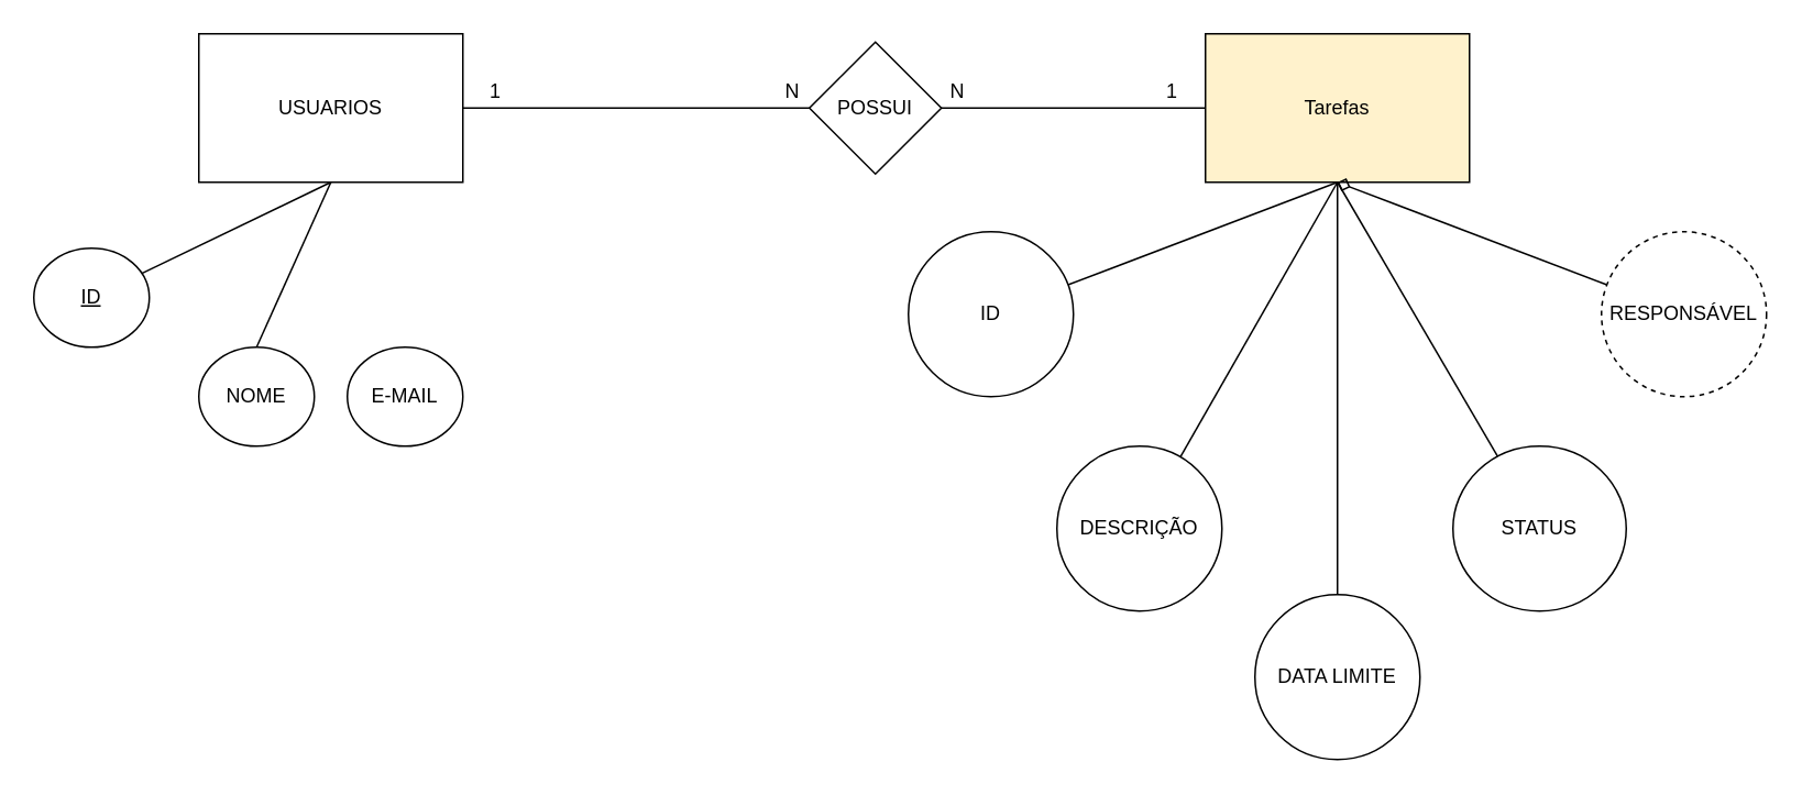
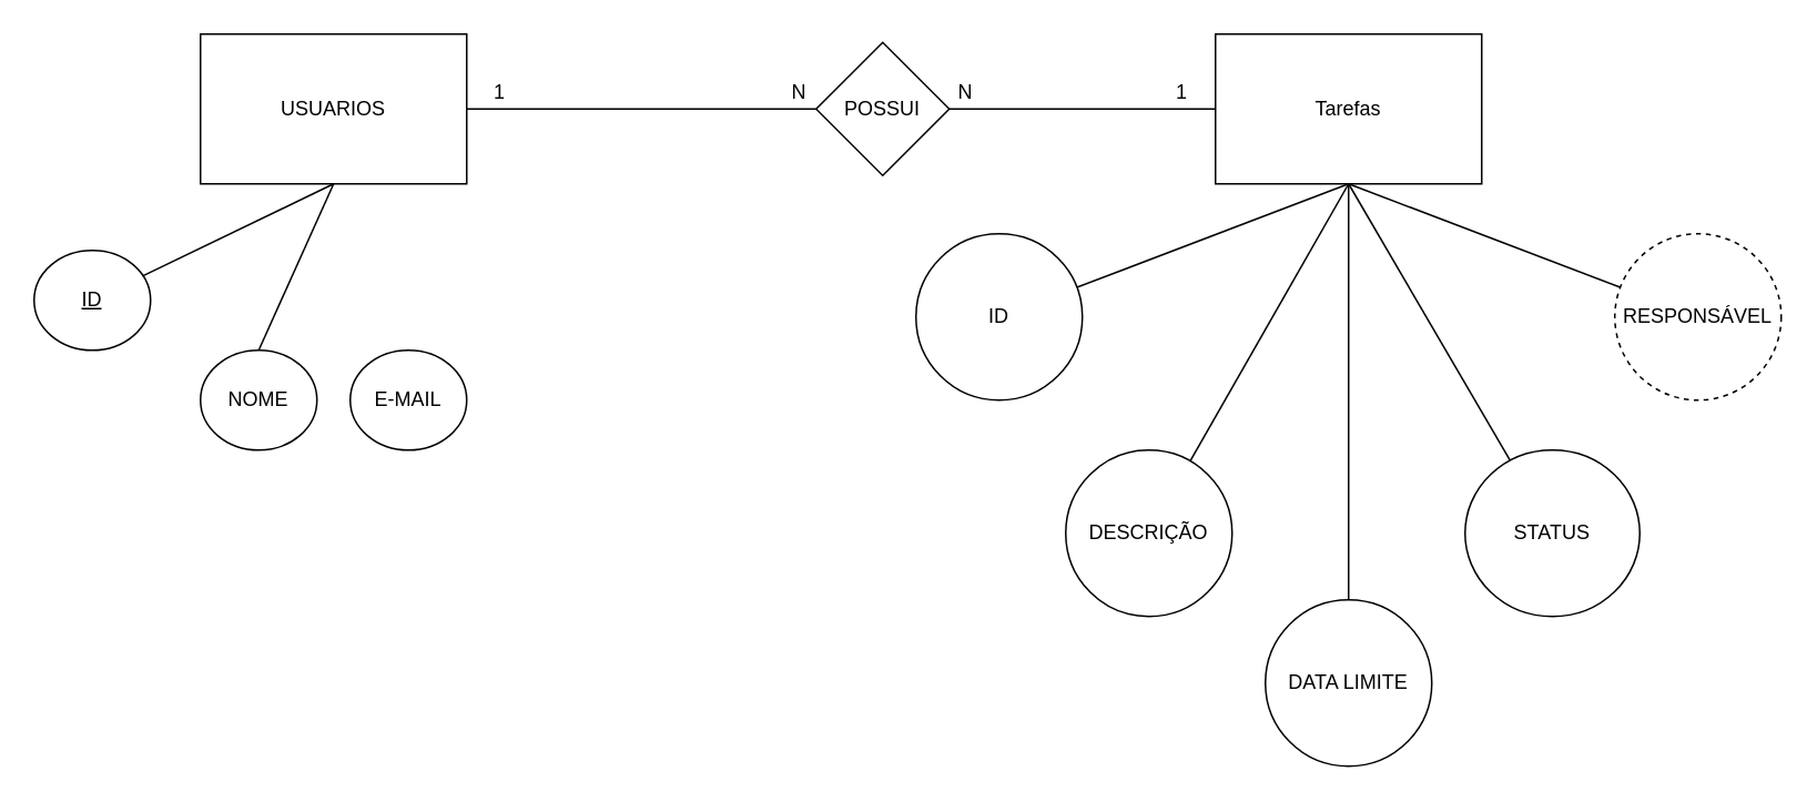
- <mxCell id="11" value="Tarefas" style="rounded=0;whiteSpace=wrap;html=1;fillColor=#fff2cc;" vertex="1" parent="1"><mxGeometry x="730" y="20" width="160" height="90" as="geometry" /></mxCell>
+ <mxCell id="11" value="Tarefas" style="rounded=0;whiteSpace=wrap;html=1;" vertex="1" parent="1"><mxGeometry x="730" y="20" width="160" height="90" as="geometry" /></mxCell>
- <mxCell id="20" style="rounded=0;orthogonalLoop=1;jettySize=auto;html=1;endArrow=diamond;endFill=0;entryX=0.5;entryY=1;entryDx=0;entryDy=0;" edge="1" parent="1" source="21" target="11"><mxGeometry relative="1" as="geometry"><mxPoint x="950" y="120" as="targetPoint" /></mxGeometry></mxCell>
+ <mxCell id="20" style="rounded=0;orthogonalLoop=1;jettySize=auto;html=1;endArrow=none;endFill=0;entryX=0.5;entryY=1;entryDx=0;entryDy=0;" edge="1" parent="1" source="21" target="11"><mxGeometry relative="1" as="geometry"><mxPoint x="950" y="120" as="targetPoint" /></mxGeometry></mxCell>
